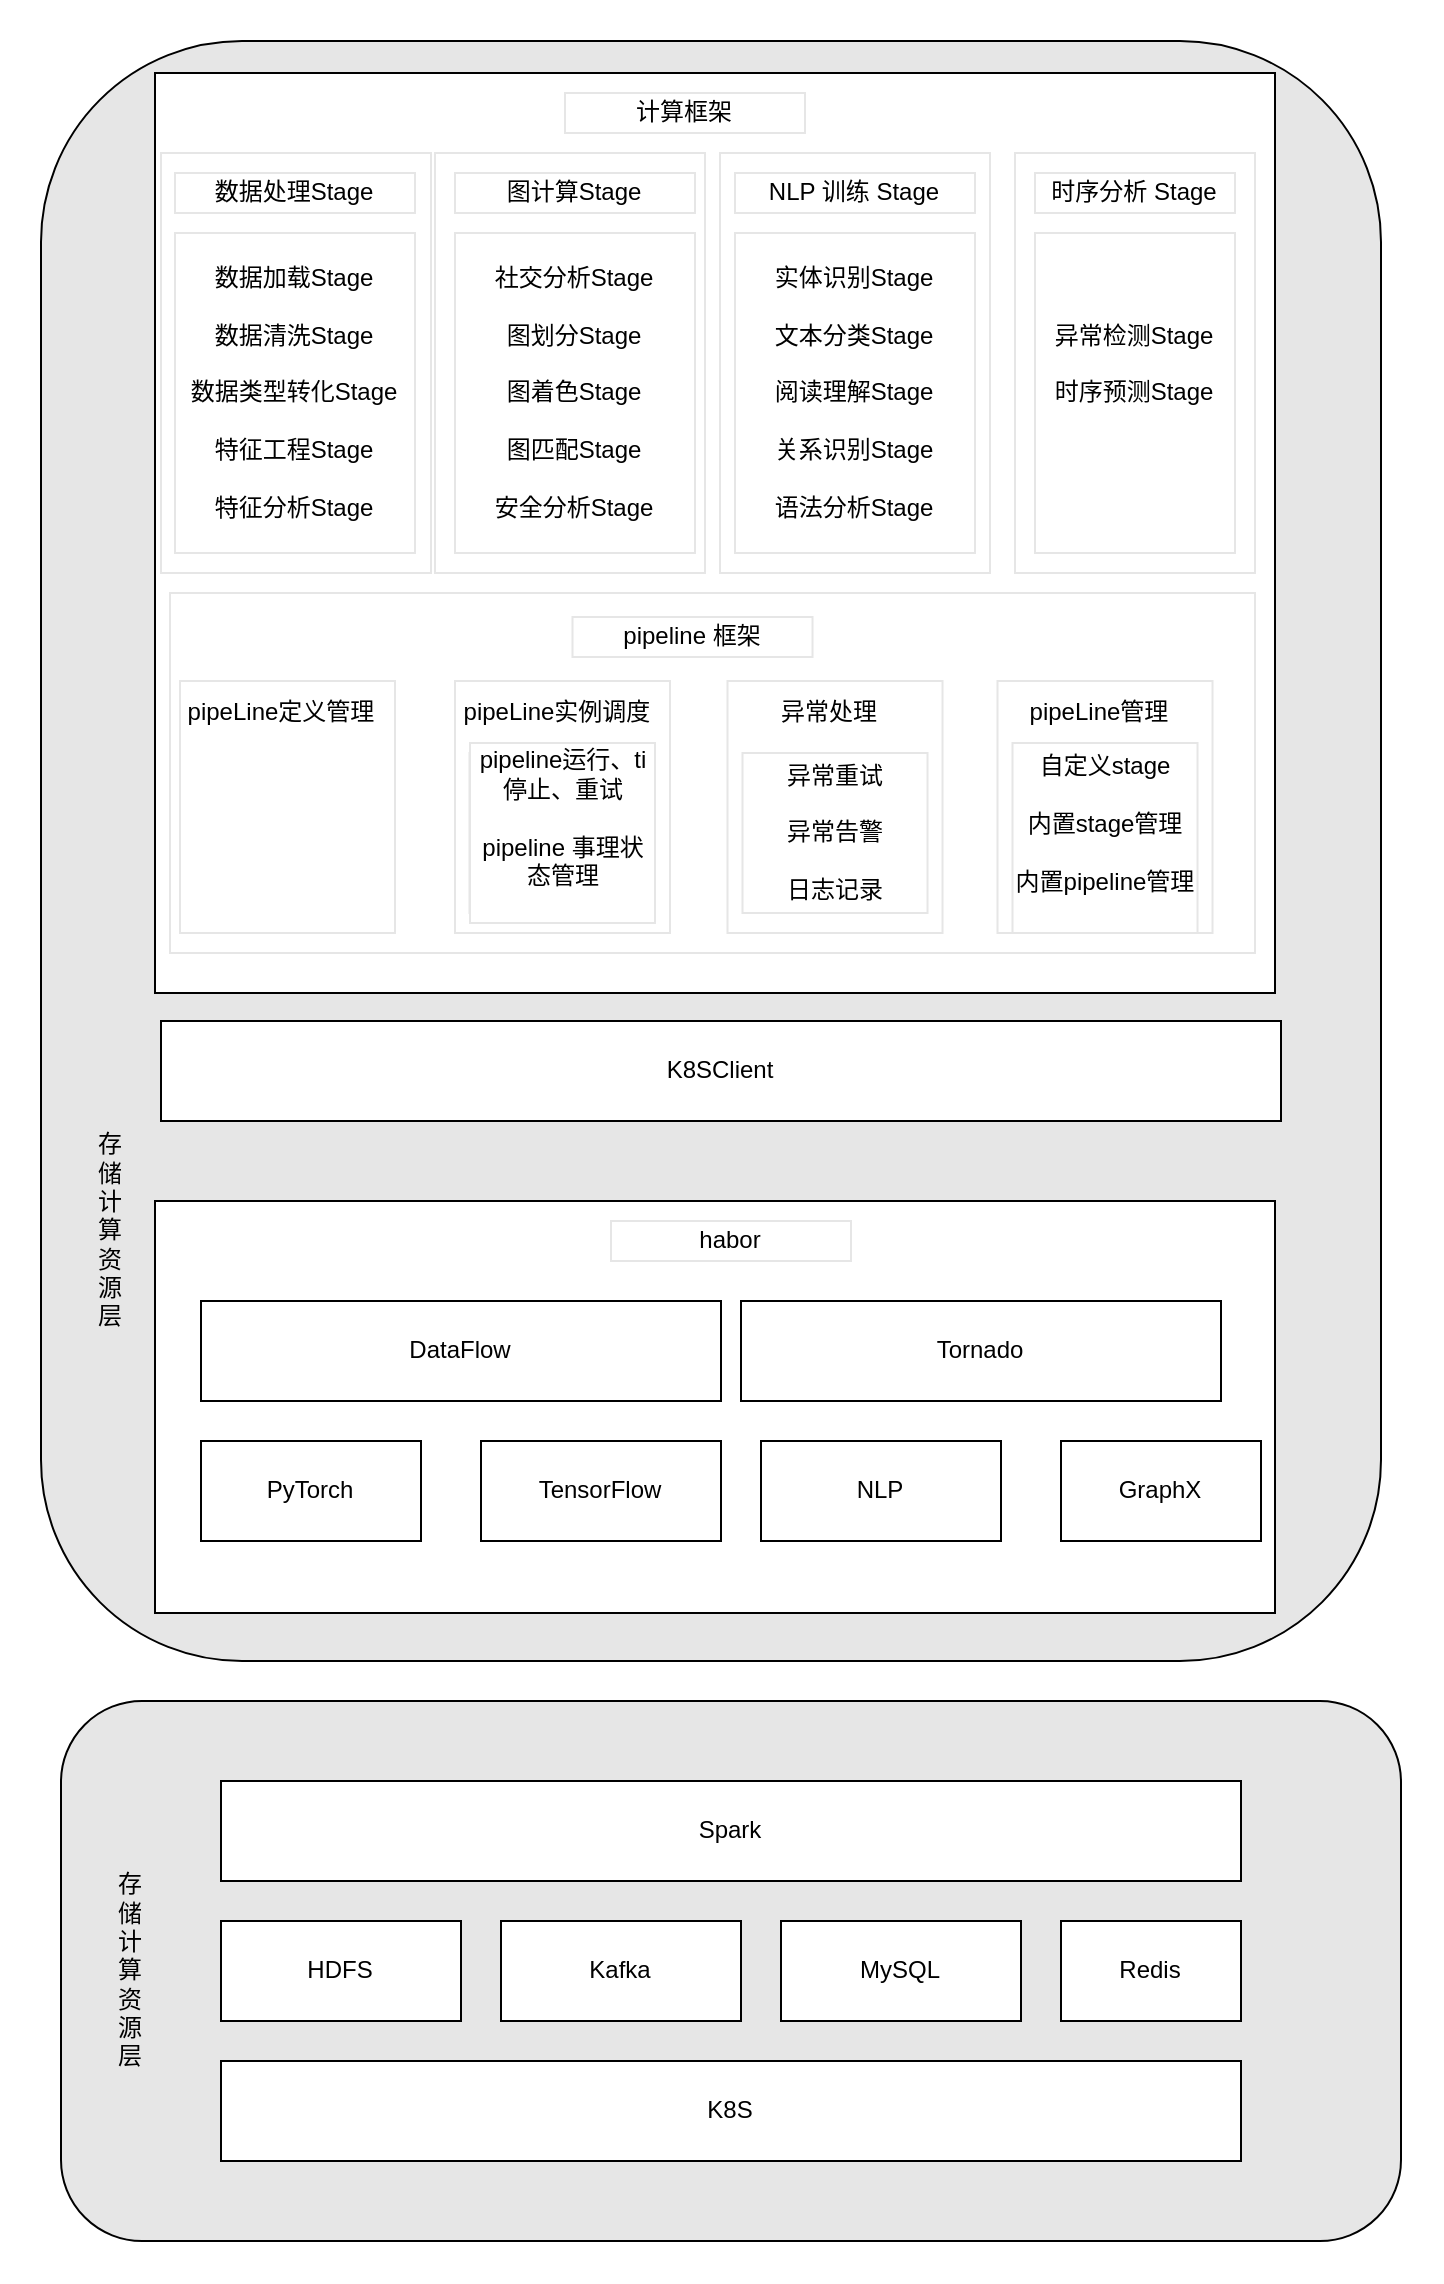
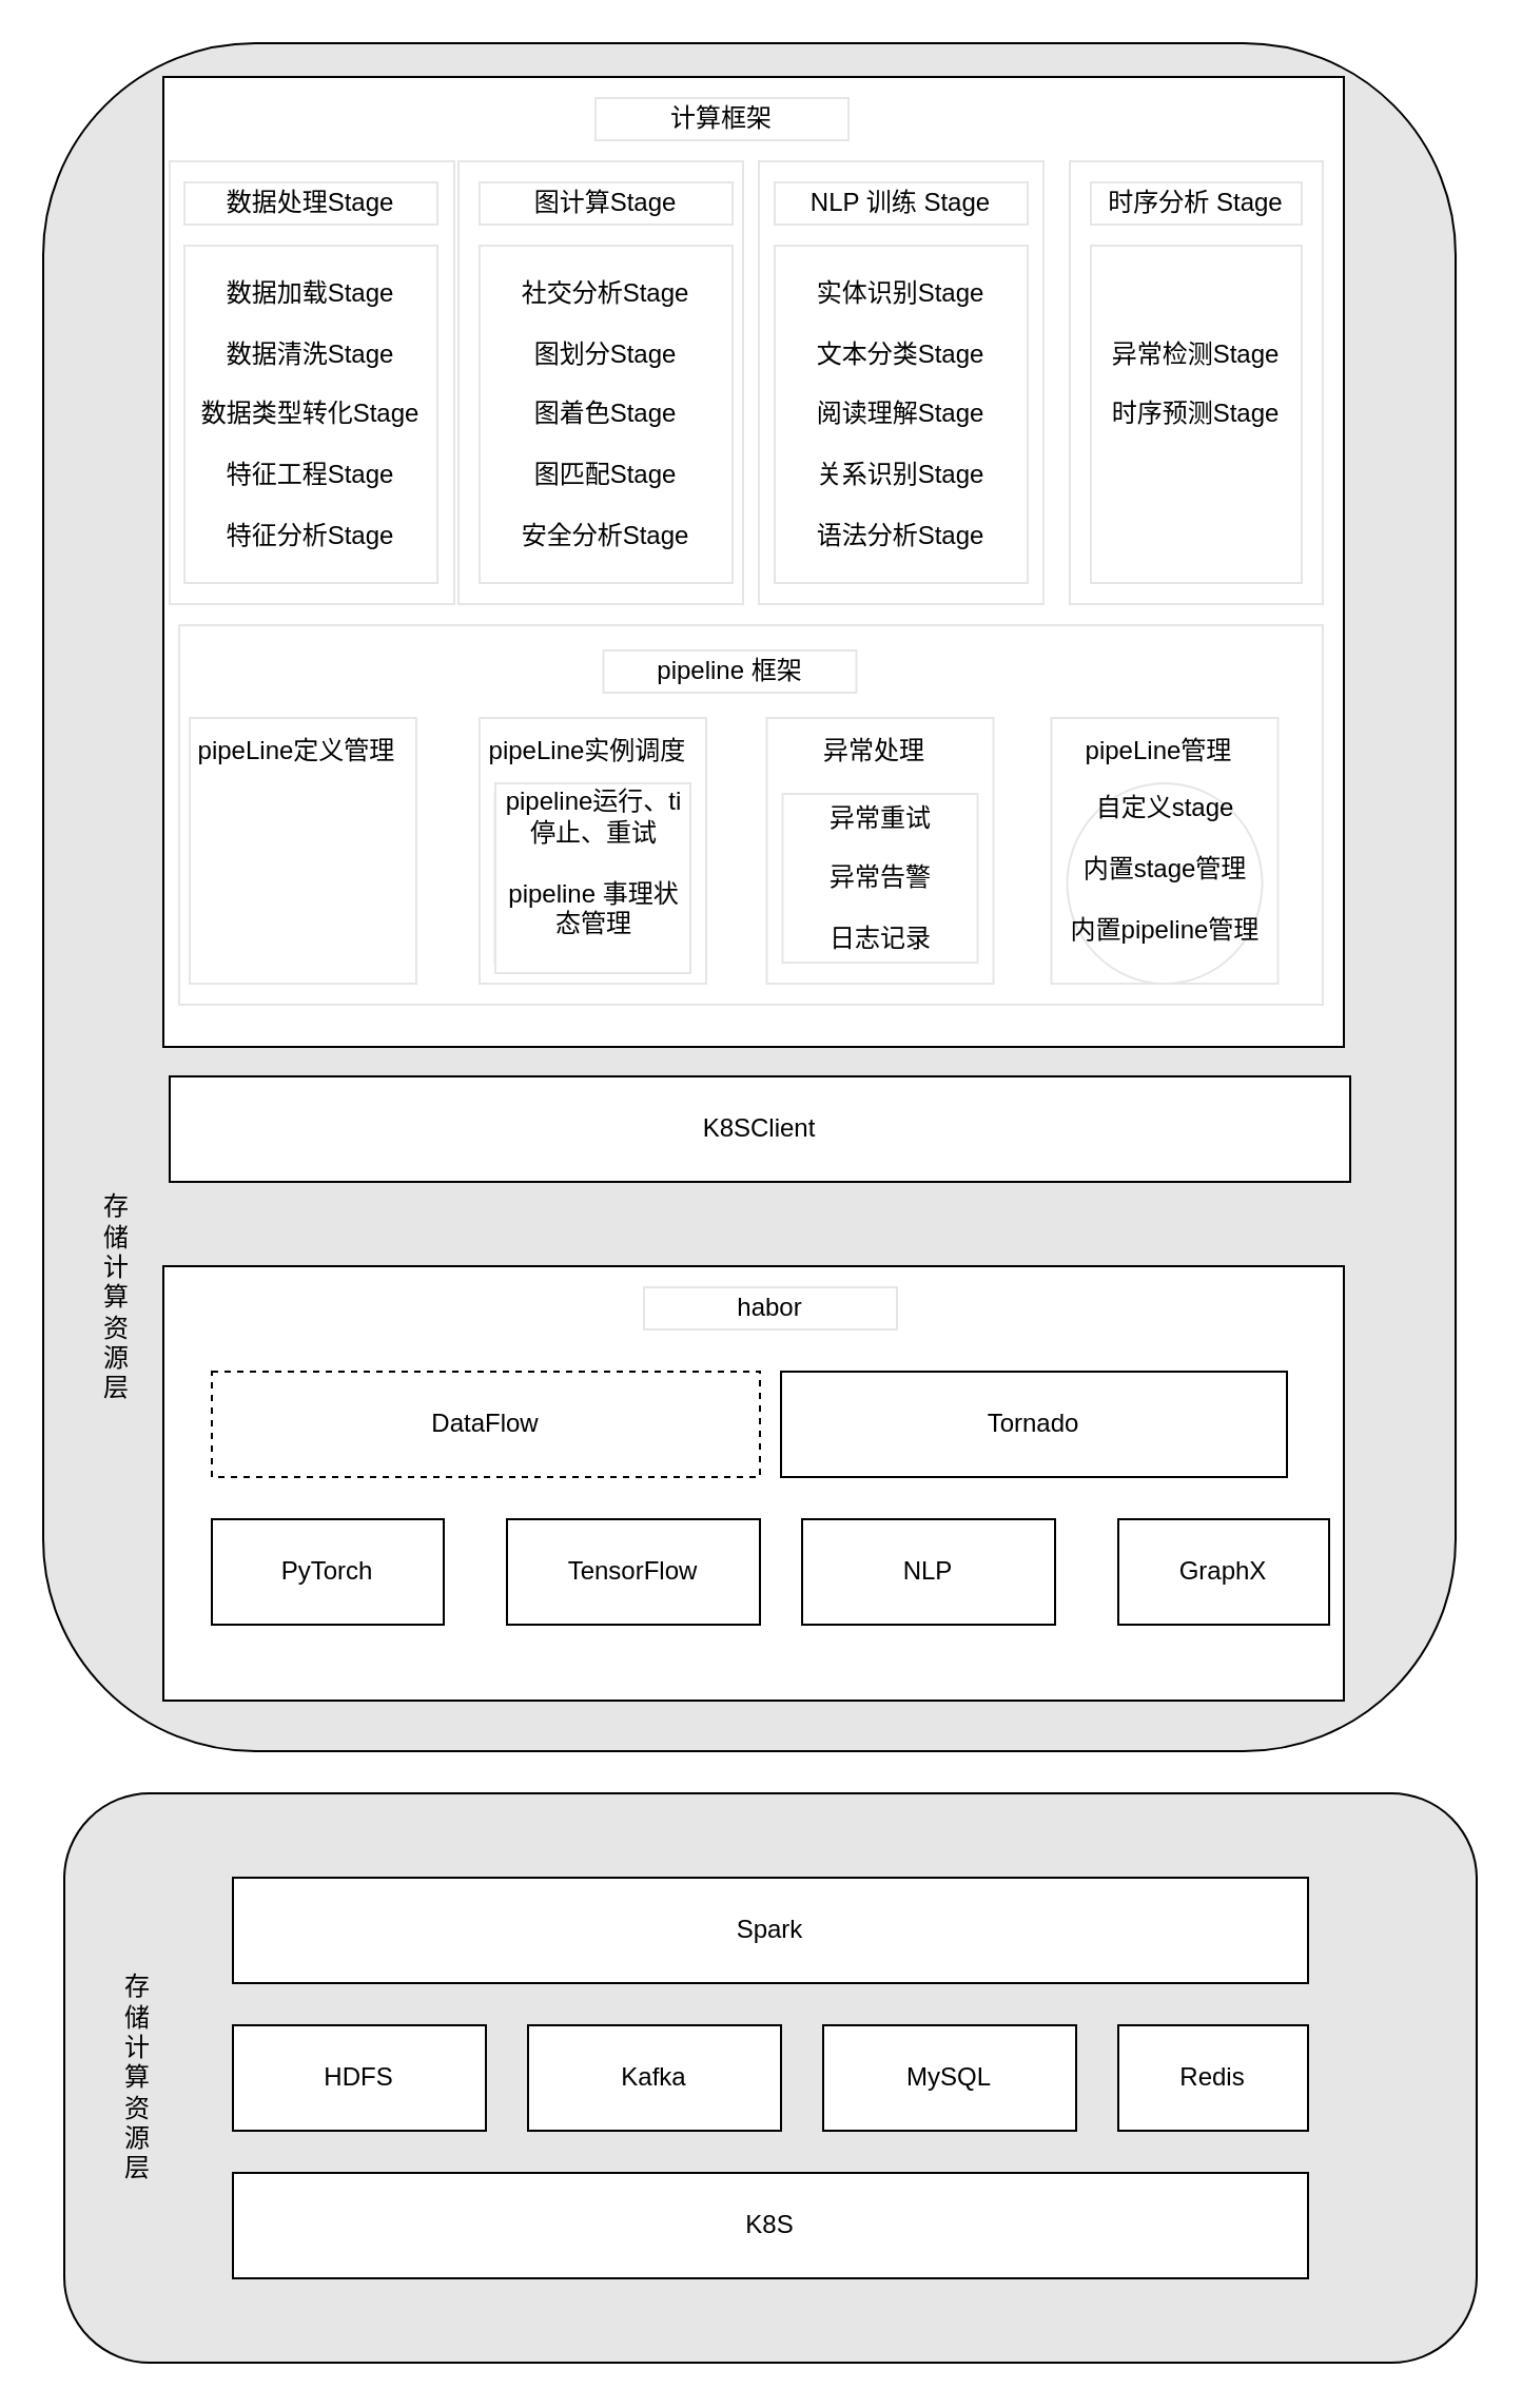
- <mxCell id="43" value="&lt;span&gt;自定义stage&lt;br&gt;&lt;br&gt;内置stage管理&lt;br&gt;&lt;br&gt;内置pipeline&lt;/span&gt;管理&lt;span&gt;&lt;br&gt;&lt;br&gt;&lt;/span&gt;" style="rounded=0;whiteSpace=wrap;html=1;strokeColor=#E6E6E6;fillColor=#FFFFFF;" parent="1" vertex="1"><mxGeometry x="505.75" y="371" width="92.5" height="95" as="geometry" /></mxCell>
+ <mxCell id="43" value="&lt;span&gt;自定义stage&lt;br&gt;&lt;br&gt;内置stage管理&lt;br&gt;&lt;br&gt;内置pipeline&lt;/span&gt;管理&lt;span&gt;&lt;br&gt;&lt;br&gt;&lt;/span&gt;" style="ellipse;whiteSpace=wrap;html=1;strokeColor=#E6E6E6;fillColor=#FFFFFF;" parent="1" vertex="1"><mxGeometry x="505.75" y="371" width="92.5" height="95" as="geometry" /></mxCell>
- <mxCell id="45" value="DataFlow" style="rounded=0;whiteSpace=wrap;html=1;" parent="1" vertex="1"><mxGeometry x="100" y="650" width="260" height="50" as="geometry" /></mxCell>
+ <mxCell id="45" value="DataFlow" style="rounded=0;whiteSpace=wrap;html=1;dashed=1;" parent="1" vertex="1"><mxGeometry x="100" y="650" width="260" height="50" as="geometry" /></mxCell>
